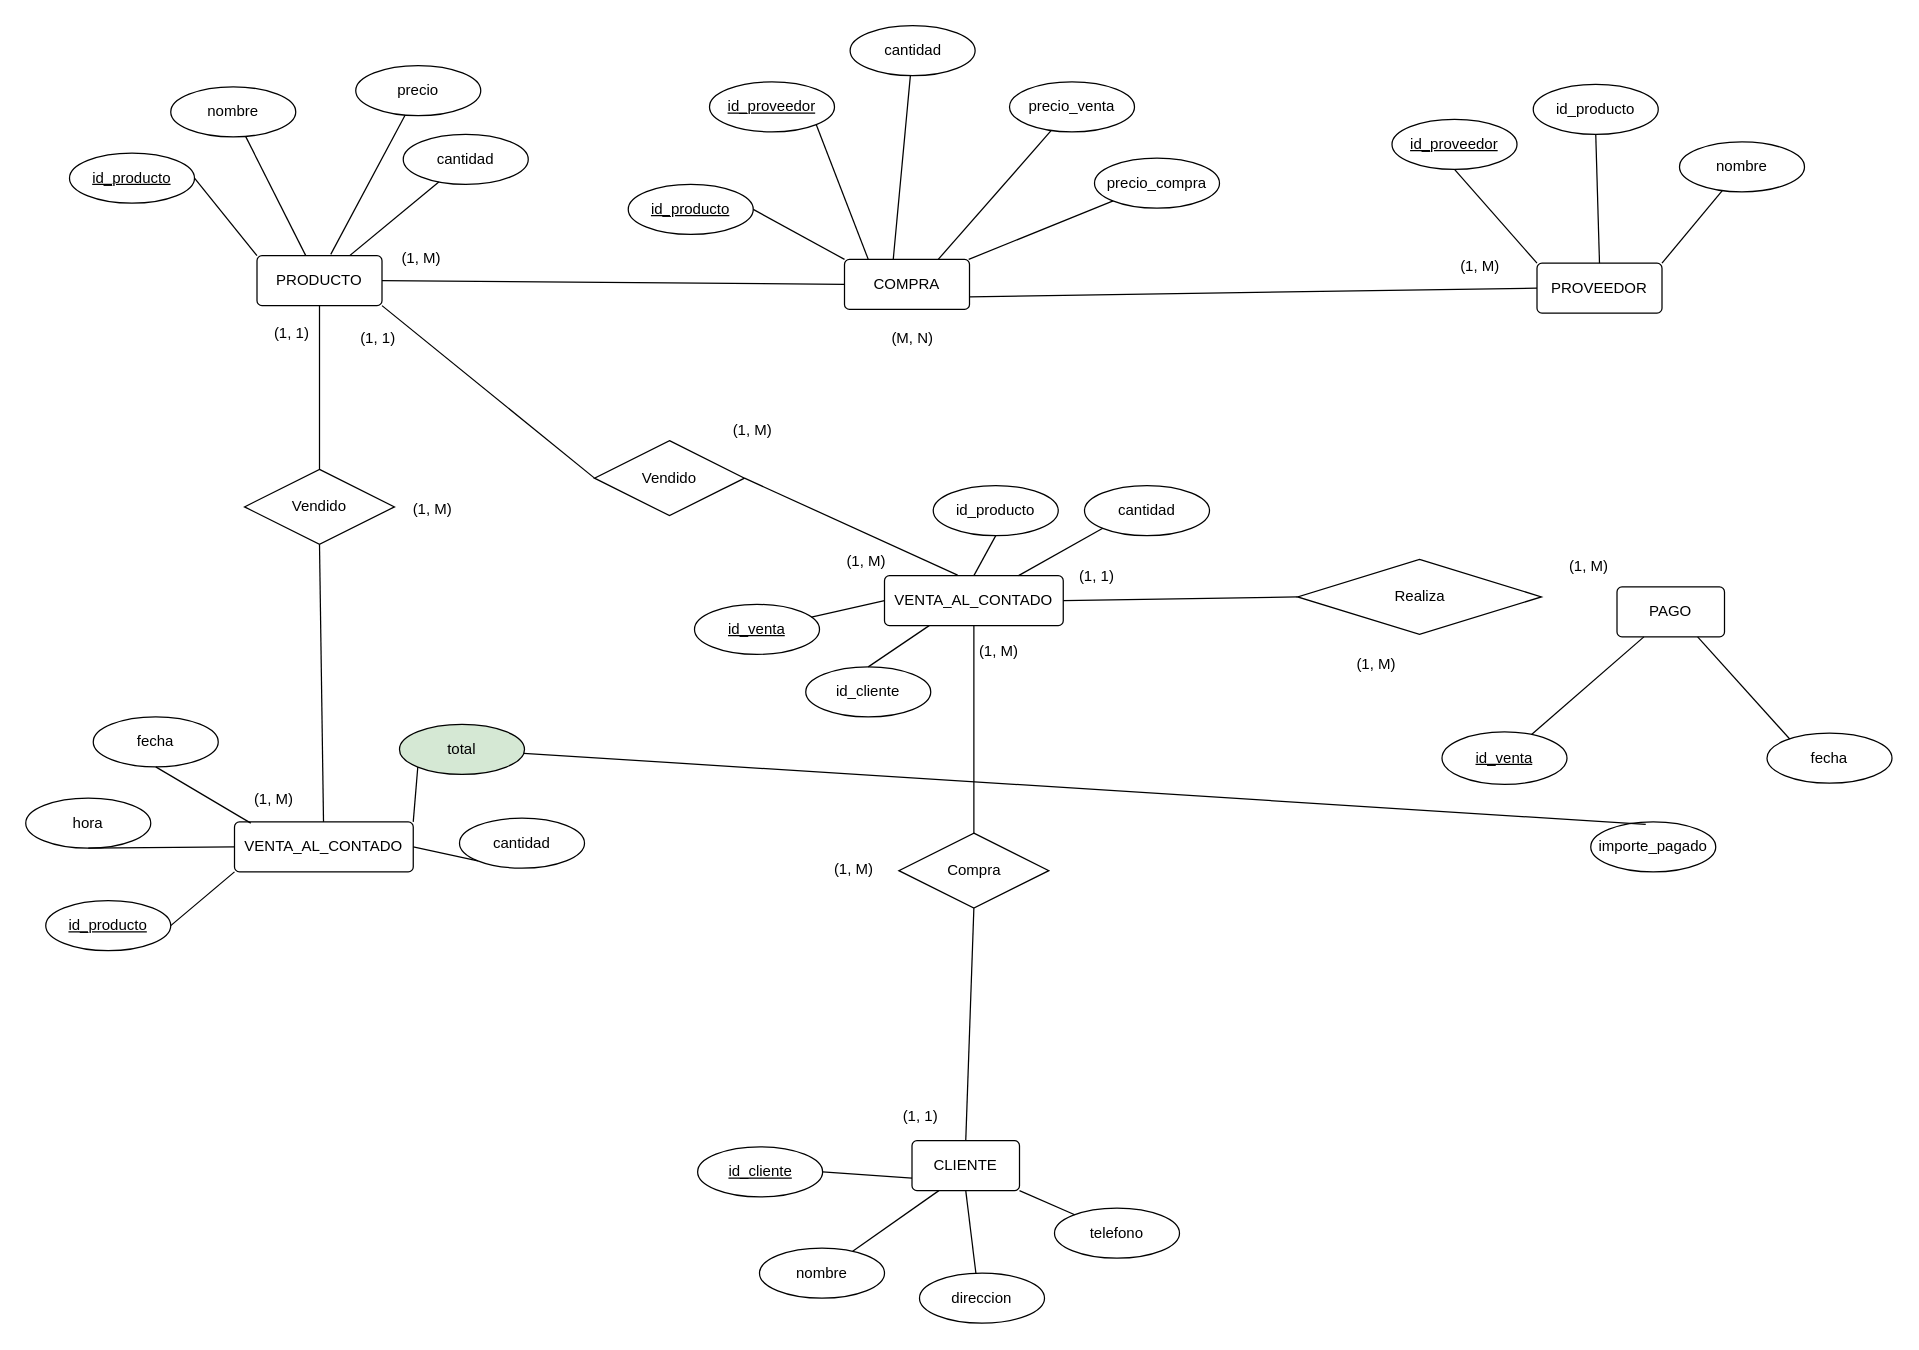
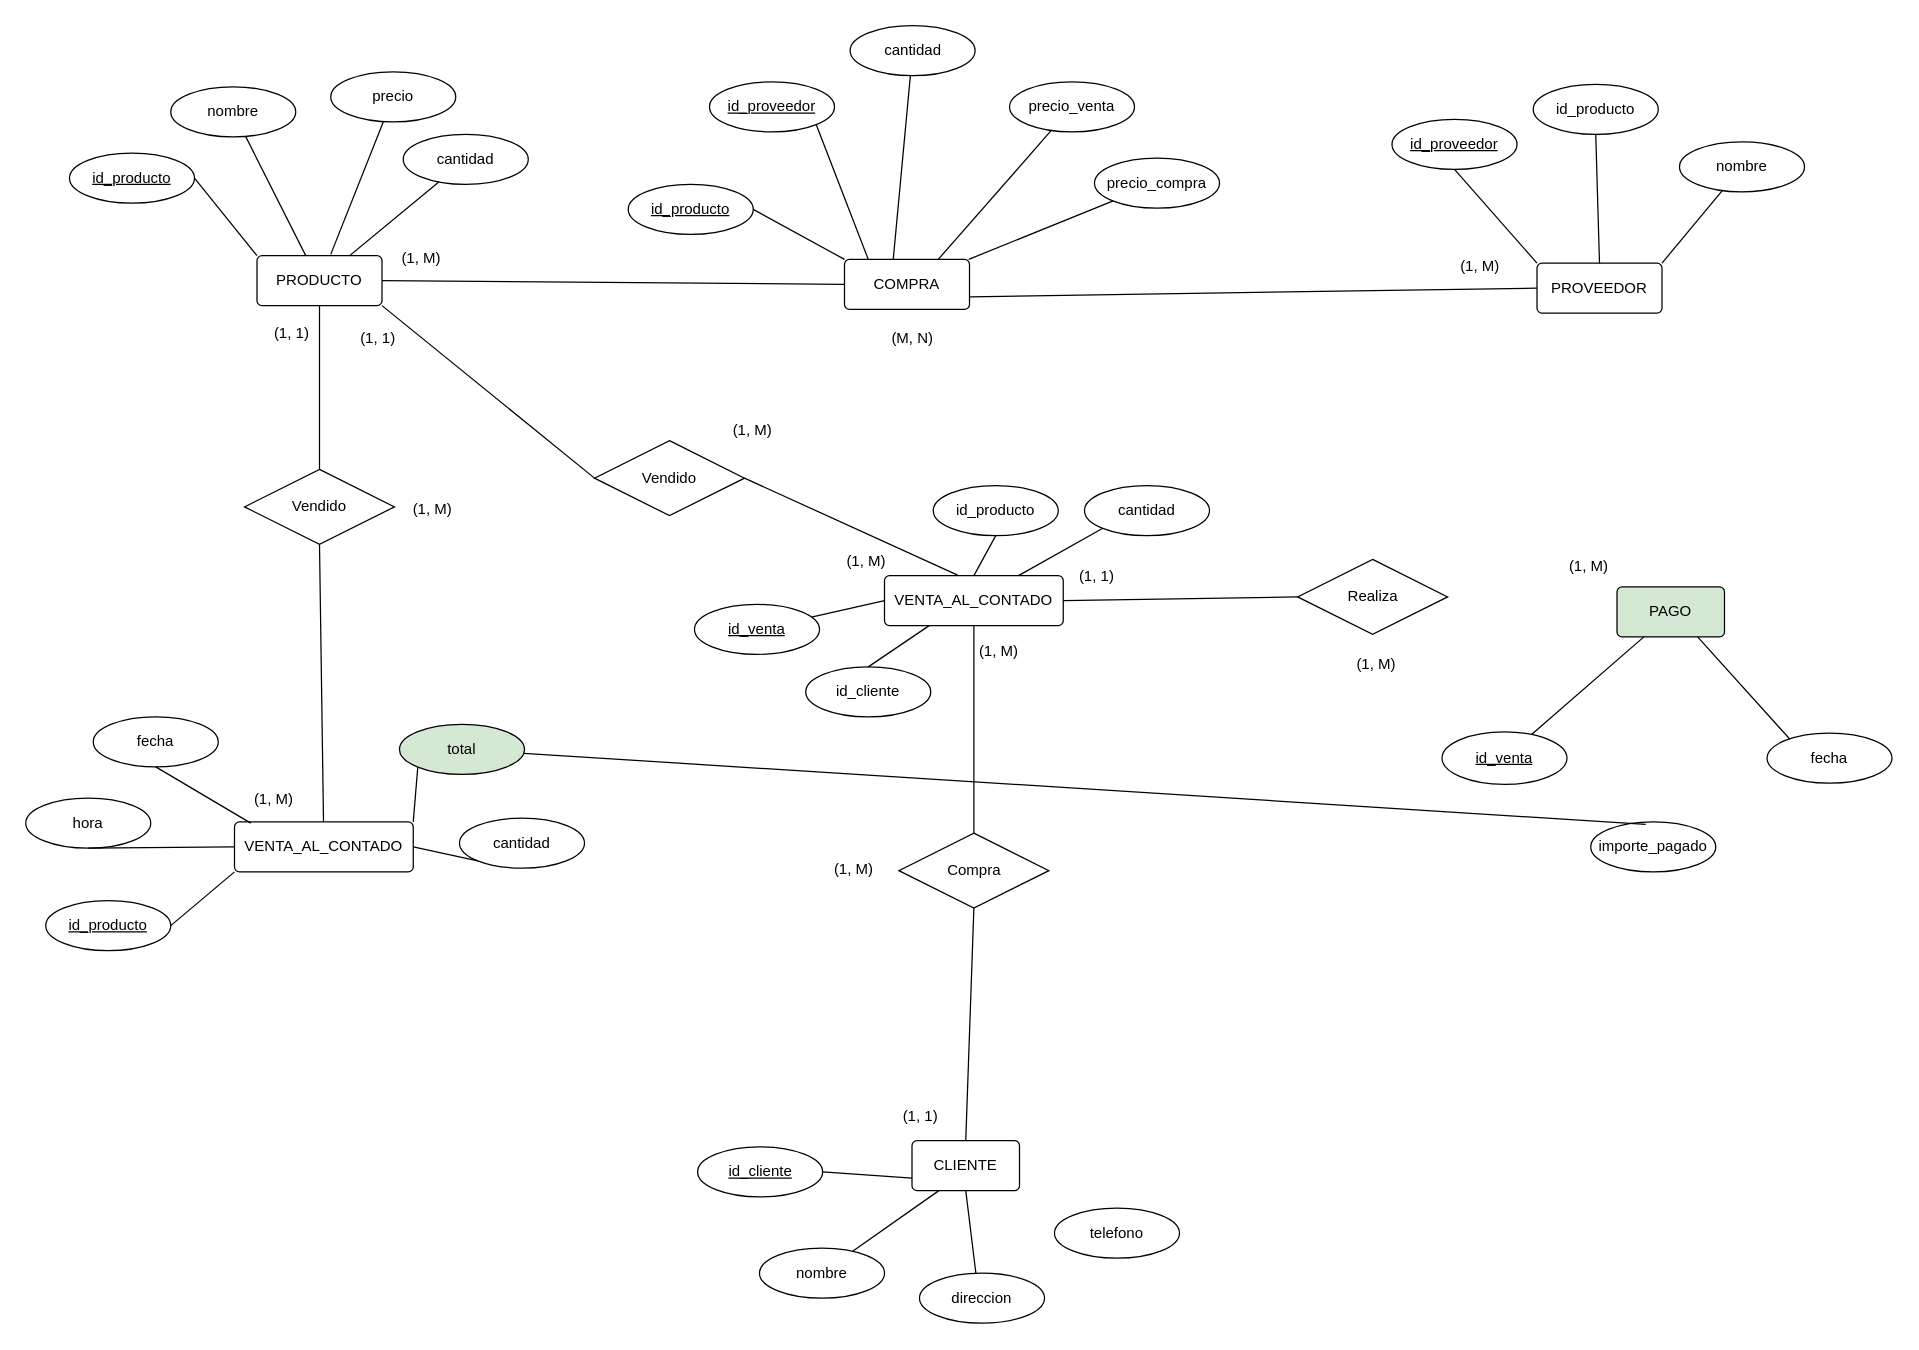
- <mxCell id="4" value="precio" style="ellipse;whiteSpace=wrap;html=1;align=center;" parent="1" vertex="1"><mxGeometry x="284" y="52" width="100" height="40" as="geometry" /></mxCell>
+ <mxCell id="4" value="precio" style="ellipse;whiteSpace=wrap;html=1;align=center;" parent="1" vertex="1"><mxGeometry x="264" y="57" width="100" height="40" as="geometry" /></mxCell>
- <mxCell id="68" value="Realiza" style="shape=rhombus;perimeter=rhombusPerimeter;whiteSpace=wrap;html=1;align=center;" vertex="1" parent="1"><mxGeometry x="1037.5" y="447" width="195" height="60" as="geometry" /></mxCell>
+ <mxCell id="68" value="Realiza" style="shape=rhombus;perimeter=rhombusPerimeter;whiteSpace=wrap;html=1;align=center;" vertex="1" parent="1"><mxGeometry x="1037.5" y="447" width="120" height="60" as="geometry" /></mxCell>
- <mxCell id="61" value="PAGO" style="rounded=1;arcSize=10;whiteSpace=wrap;html=1;align=center;" vertex="1" parent="1"><mxGeometry x="1293" y="469" width="86" height="40" as="geometry" /></mxCell>
+ <mxCell id="61" value="PAGO" style="rounded=1;arcSize=10;whiteSpace=wrap;html=1;align=center;fillColor=#d5e8d4;" vertex="1" parent="1"><mxGeometry x="1293" y="469" width="86" height="40" as="geometry" /></mxCell>
- <mxCell id="58" value="" style="endArrow=none;html=1;rounded=0;entryX=1;entryY=1;entryDx=0;entryDy=0;" edge="1" parent="1" source="54" target="51"><mxGeometry relative="1" as="geometry"><mxPoint x="606" y="1091" as="sourcePoint" /><mxPoint x="557" y="1181" as="targetPoint" /></mxGeometry></mxCell>
